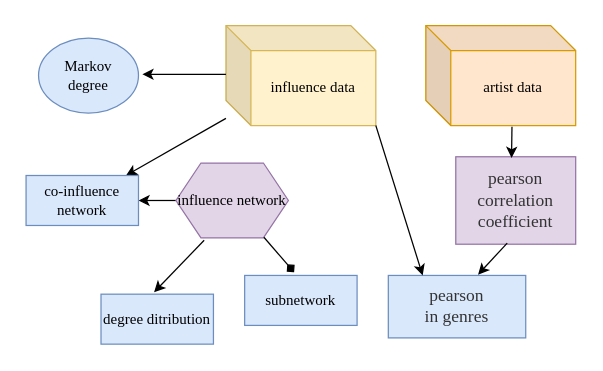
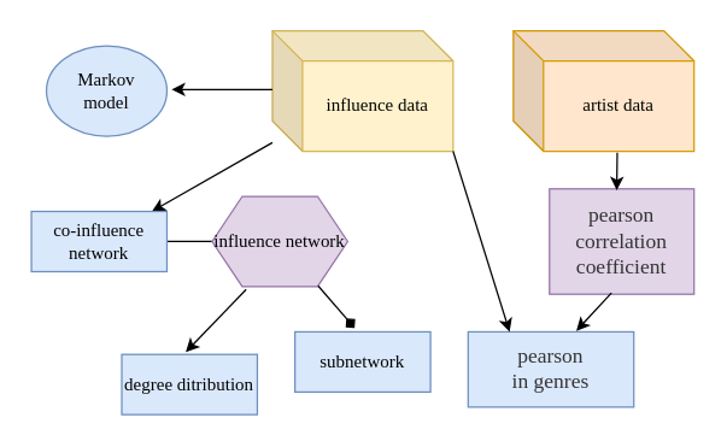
- <mxCell id="2" value="&lt;font face=&quot;Comic Sans MS&quot;&gt;Markov&lt;br&gt;degree&lt;/font&gt;" style="ellipse;whiteSpace=wrap;html=1;fillColor=#dae8fc;strokeColor=#6c8ebf;" vertex="1" parent="1"><mxGeometry x="30" y="30" width="80" height="60" as="geometry" /></mxCell>
+ <mxCell id="2" value="&lt;font face=&quot;Comic Sans MS&quot;&gt;Markov&lt;br&gt;model&lt;/font&gt;" style="ellipse;whiteSpace=wrap;html=1;fillColor=#dae8fc;strokeColor=#6c8ebf;" vertex="1" parent="1"><mxGeometry x="30" y="30" width="80" height="60" as="geometry" /></mxCell>
- <mxCell id="6" value="" style="endArrow=classic;html=1;exitX=0;exitY=0.5;exitDx=0;exitDy=0;entryX=1;entryY=0.5;entryDx=0;entryDy=0;" edge="1" parent="1" source="7" target="8"><mxGeometry width="50" height="50" relative="1" as="geometry"><mxPoint x="200" y="210" as="sourcePoint" /><mxPoint x="170" y="250" as="targetPoint" /></mxGeometry></mxCell>
+ <mxCell id="6" value="" style="endArrow=none;html=1;exitX=0;exitY=0.5;exitDx=0;exitDy=0;entryX=1;entryY=0.5;entryDx=0;entryDy=0;" edge="1" parent="1" source="7" target="8"><mxGeometry width="50" height="50" relative="1" as="geometry"><mxPoint x="200" y="210" as="sourcePoint" /><mxPoint x="170" y="250" as="targetPoint" /></mxGeometry></mxCell>
